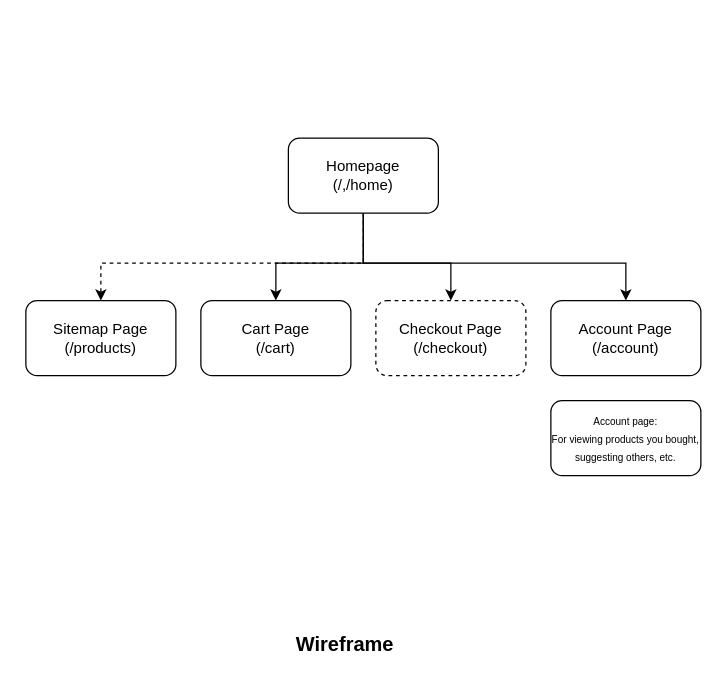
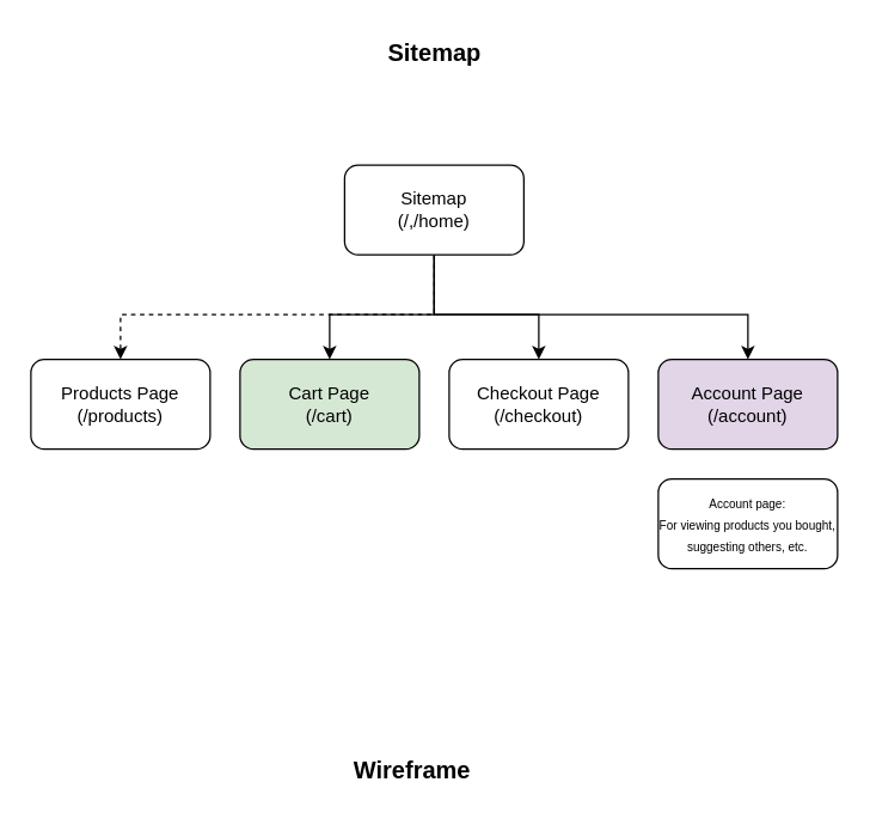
+ <mxCell id="12" value="&lt;b&gt;&lt;font style=&quot;font-size: 16px;&quot;&gt;Sitemap&lt;/font&gt;&lt;/b&gt;" style="text;html=1;align=center;verticalAlign=middle;resizable=0;points=[];autosize=1;strokeColor=none;fillColor=none;" vertex="1" parent="1"><mxGeometry x="245" y="20" width="90" height="30" as="geometry" /></mxCell>
- <mxCell id="6" value="Homepage&lt;br&gt;(/,/home)" style="rounded=1;whiteSpace=wrap;html=1;" vertex="1" parent="1"><mxGeometry x="230" y="110" width="120" height="60" as="geometry" /></mxCell>
+ <mxCell id="6" value="Sitemap&lt;br&gt;(/,/home)" style="rounded=1;whiteSpace=wrap;html=1;" vertex="1" parent="1"><mxGeometry x="230" y="110" width="120" height="60" as="geometry" /></mxCell>
- <mxCell id="7" value="Sitemap Page&lt;br&gt;(/products)" style="whiteSpace=wrap;html=1;rounded=1;" vertex="1" parent="1"><mxGeometry x="20" y="240" width="120" height="60" as="geometry" /></mxCell>
+ <mxCell id="7" value="Products Page&lt;br&gt;(/products)" style="whiteSpace=wrap;html=1;rounded=1;" vertex="1" parent="1"><mxGeometry x="20" y="240" width="120" height="60" as="geometry" /></mxCell>
- <mxCell id="8" value="Cart Page&lt;br&gt;(/cart)" style="whiteSpace=wrap;html=1;rounded=1;" vertex="1" parent="1"><mxGeometry x="160" y="240" width="120" height="60" as="geometry" /></mxCell>
+ <mxCell id="8" value="Cart Page&lt;br&gt;(/cart)" style="whiteSpace=wrap;html=1;rounded=1;fillColor=#d5e8d4;" vertex="1" parent="1"><mxGeometry x="160" y="240" width="120" height="60" as="geometry" /></mxCell>
- <mxCell id="9" value="Checkout Page&lt;br&gt;(/checkout)" style="whiteSpace=wrap;html=1;rounded=1;dashed=1;" vertex="1" parent="1"><mxGeometry x="300" y="240" width="120" height="60" as="geometry" /></mxCell>
+ <mxCell id="9" value="Checkout Page&lt;br&gt;(/checkout)" style="whiteSpace=wrap;html=1;rounded=1;" vertex="1" parent="1"><mxGeometry x="300" y="240" width="120" height="60" as="geometry" /></mxCell>
- <mxCell id="10" value="Account Page&lt;br&gt;(/account)" style="whiteSpace=wrap;html=1;rounded=1;" vertex="1" parent="1"><mxGeometry x="440" y="240" width="120" height="60" as="geometry" /></mxCell>
+ <mxCell id="10" value="Account Page&lt;br&gt;(/account)" style="whiteSpace=wrap;html=1;rounded=1;fillColor=#e1d5e7;" vertex="1" parent="1"><mxGeometry x="440" y="240" width="120" height="60" as="geometry" /></mxCell>
